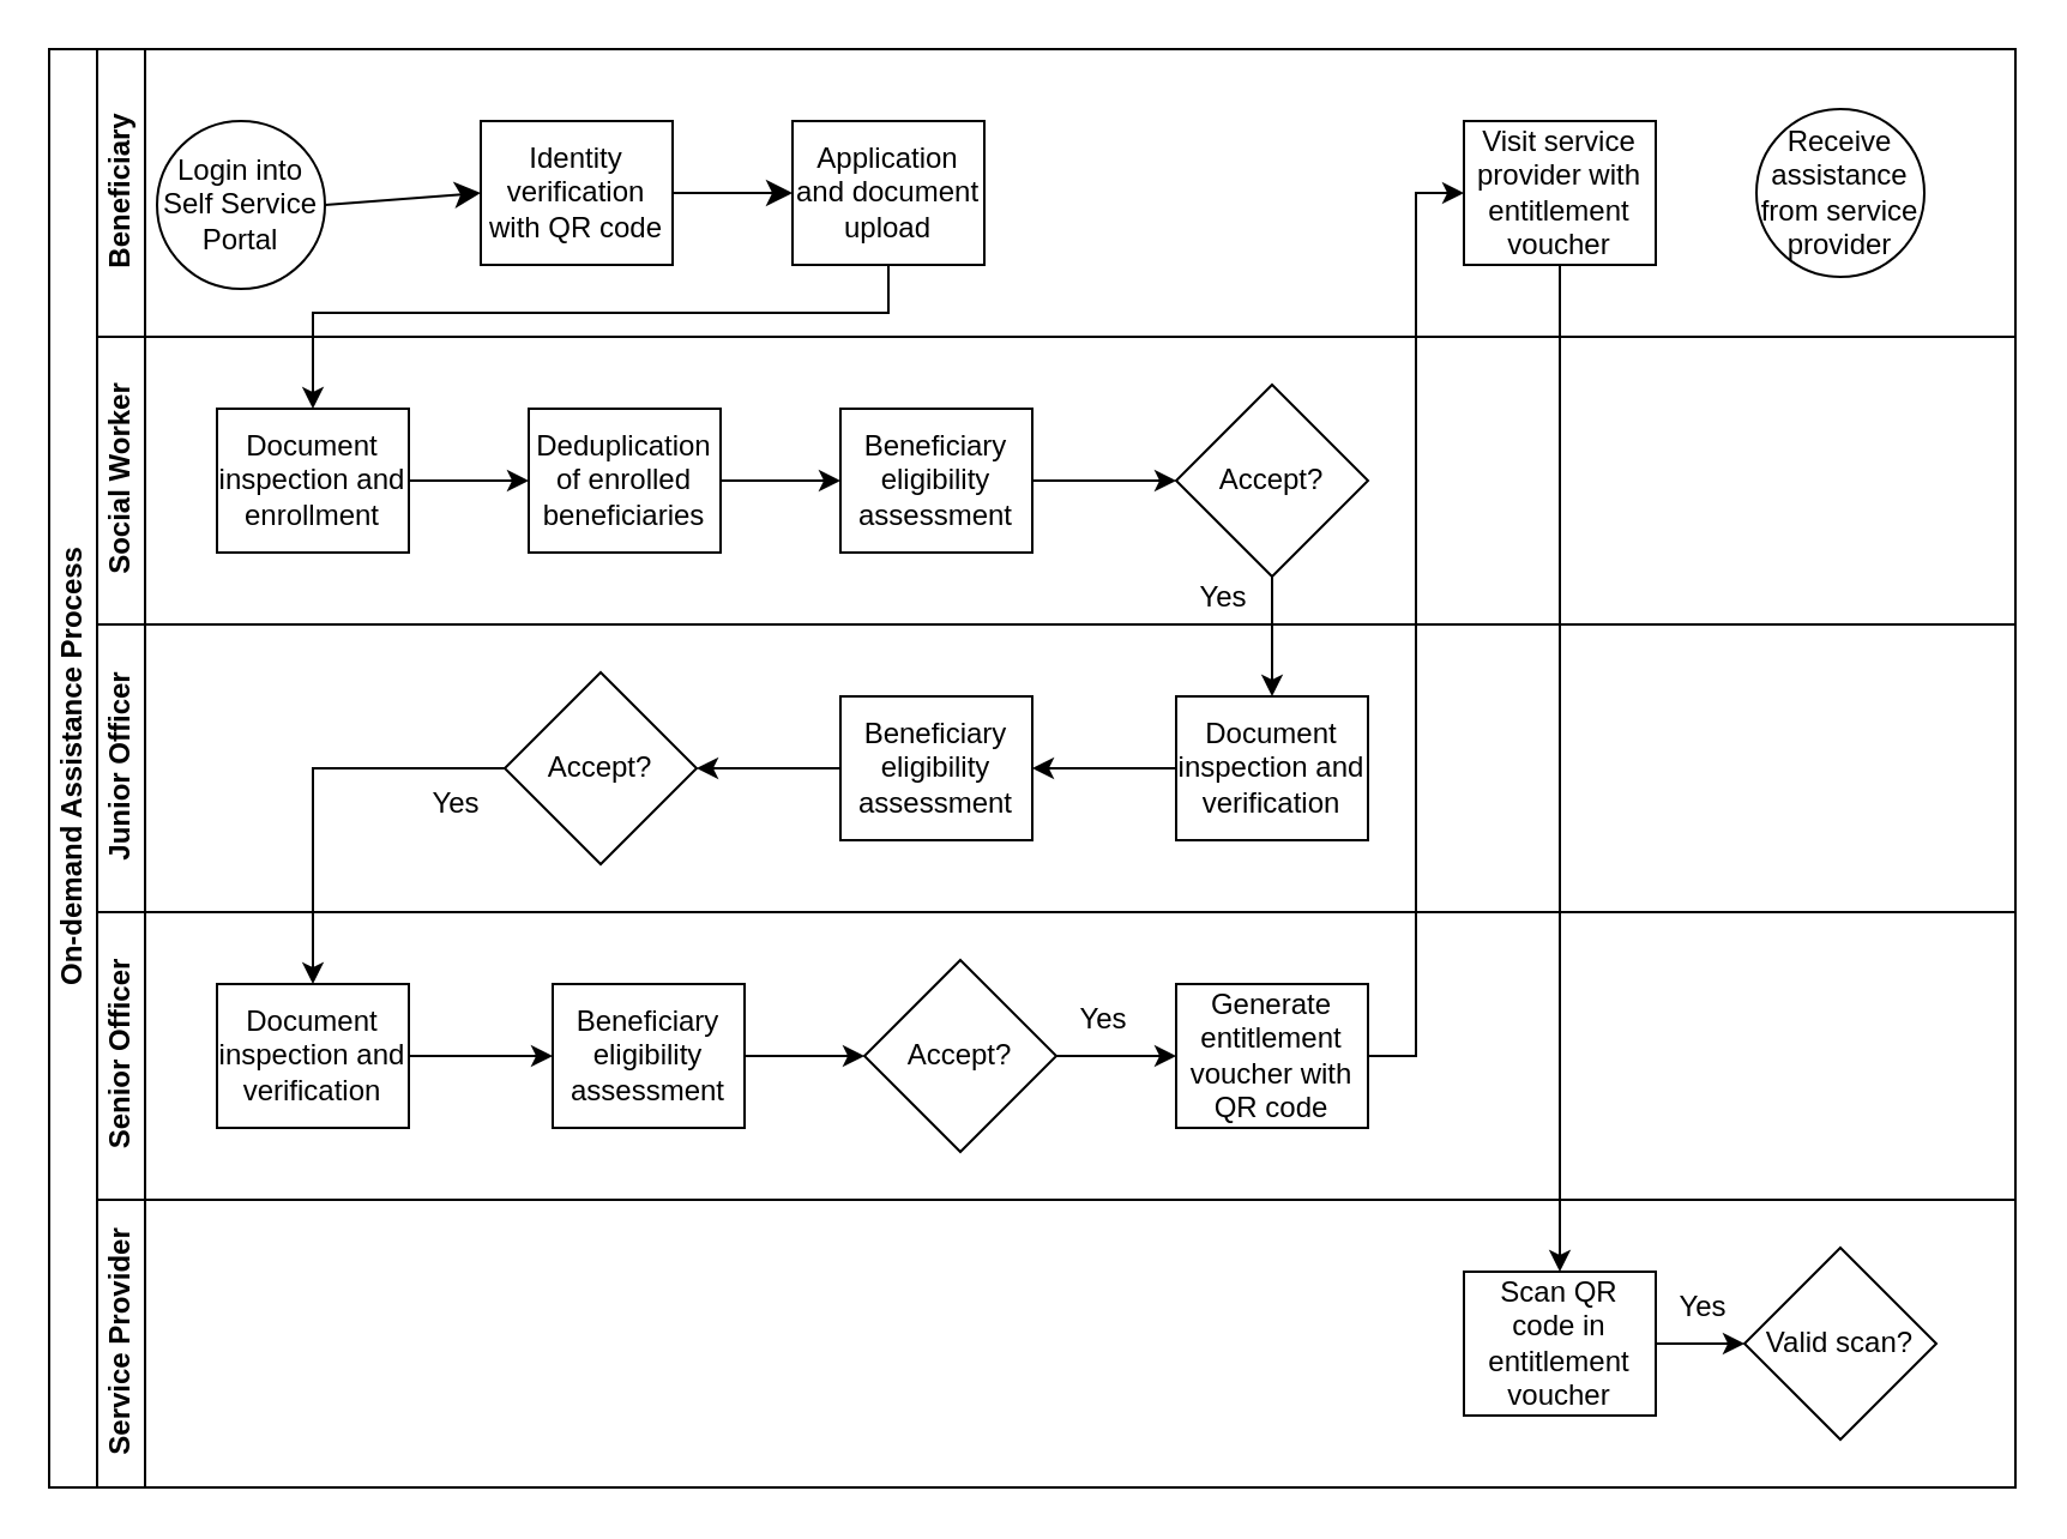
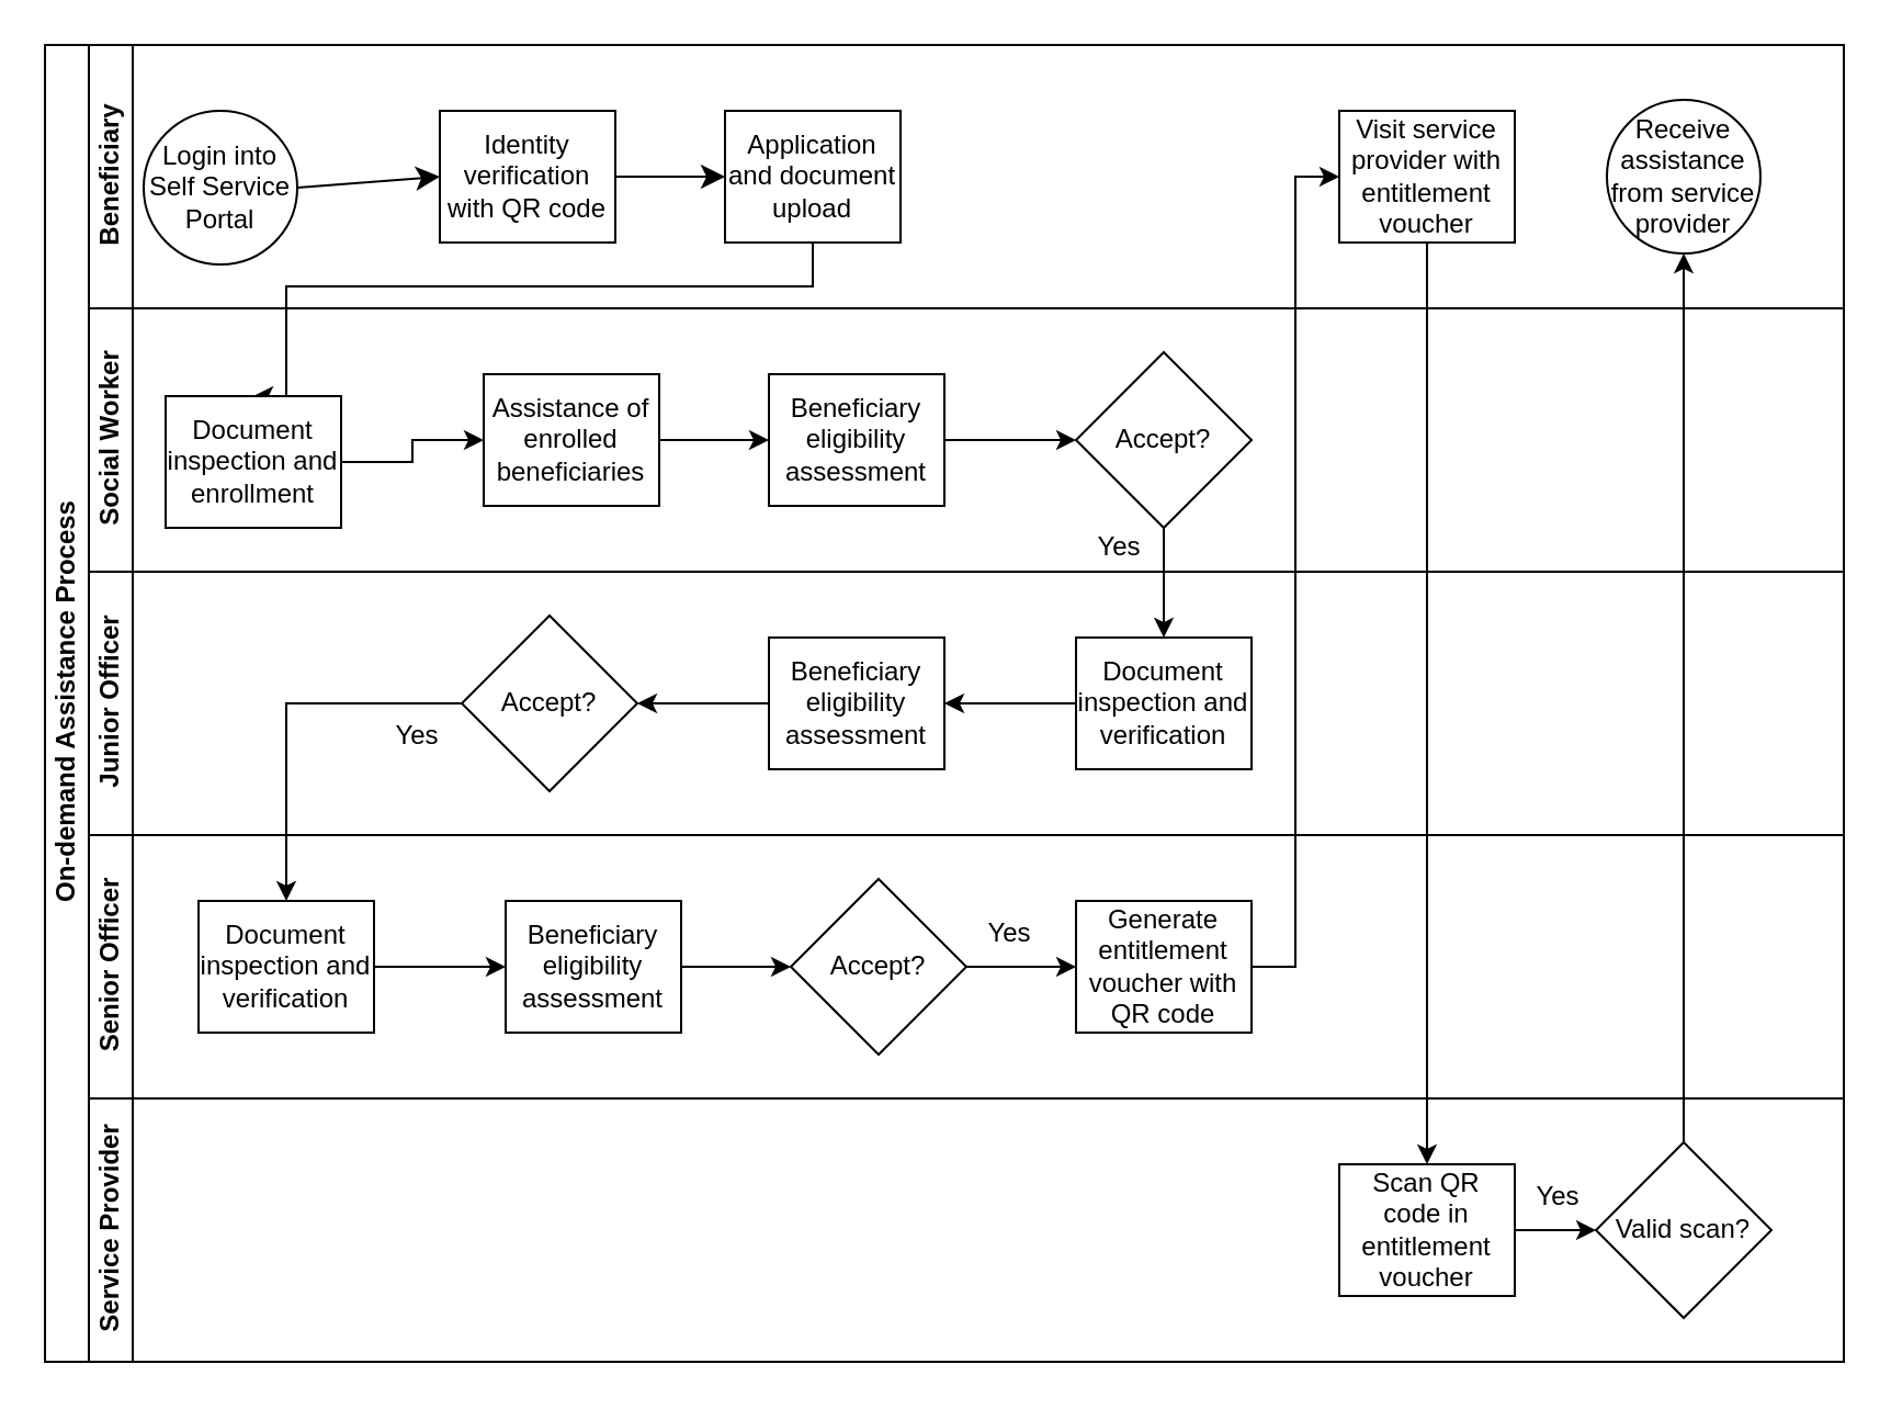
- <mxCell id="14" value="Document inspection and enrollment" style="rounded=0;whiteSpace=wrap;html=1;fontFamily=Helvetica;fontSize=12;fontColor=#000000;align=center;" vertex="1" parent="12"><mxGeometry x="50" y="30" width="80" height="60" as="geometry" /></mxCell>
+ <mxCell id="14" value="Document inspection and enrollment" style="rounded=0;whiteSpace=wrap;html=1;fontFamily=Helvetica;fontSize=12;fontColor=#000000;align=center;" vertex="1" parent="12"><mxGeometry x="35" y="40" width="80" height="60" as="geometry" /></mxCell>
- <mxCell id="17" value="Deduplication of enrolled beneficiaries" style="rounded=0;whiteSpace=wrap;html=1;fontFamily=Helvetica;fontSize=12;fontColor=#000000;align=center;" vertex="1" parent="12"><mxGeometry x="180" y="30" width="80" height="60" as="geometry" /></mxCell>
+ <mxCell id="17" value="Assistance of enrolled beneficiaries" style="rounded=0;whiteSpace=wrap;html=1;fontFamily=Helvetica;fontSize=12;fontColor=#000000;align=center;" vertex="1" parent="12"><mxGeometry x="180" y="30" width="80" height="60" as="geometry" /></mxCell>
+ <mxCell id="46" style="edgeStyle=orthogonalEdgeStyle;rounded=0;orthogonalLoop=1;jettySize=auto;html=1;exitX=0.5;exitY=0;exitDx=0;exitDy=0;" edge="1" parent="2" source="40" target="10"><mxGeometry relative="1" as="geometry" /></mxCell>
